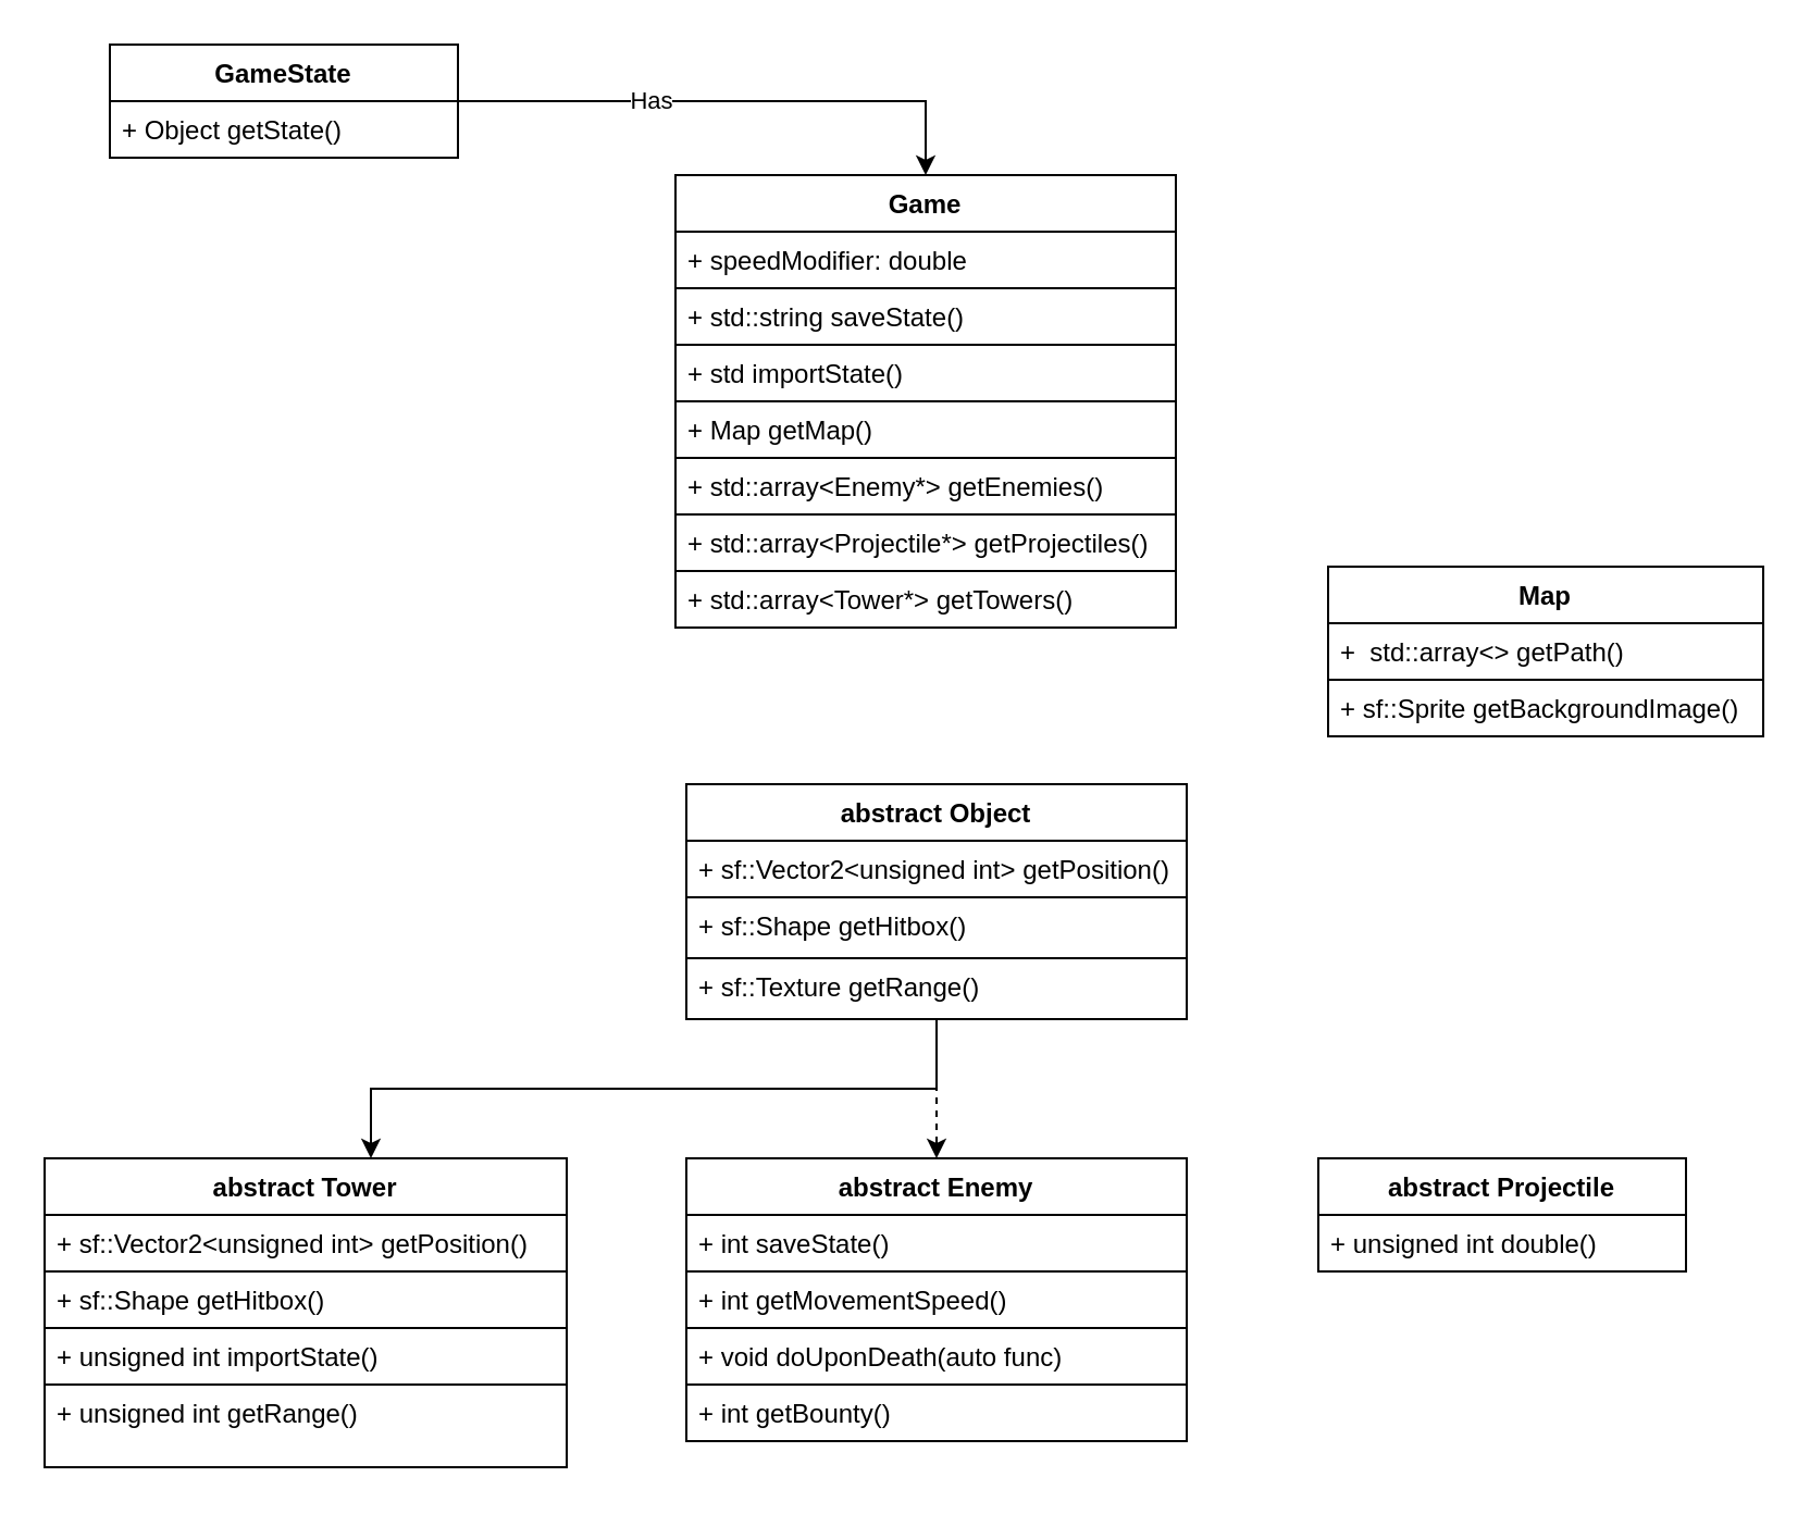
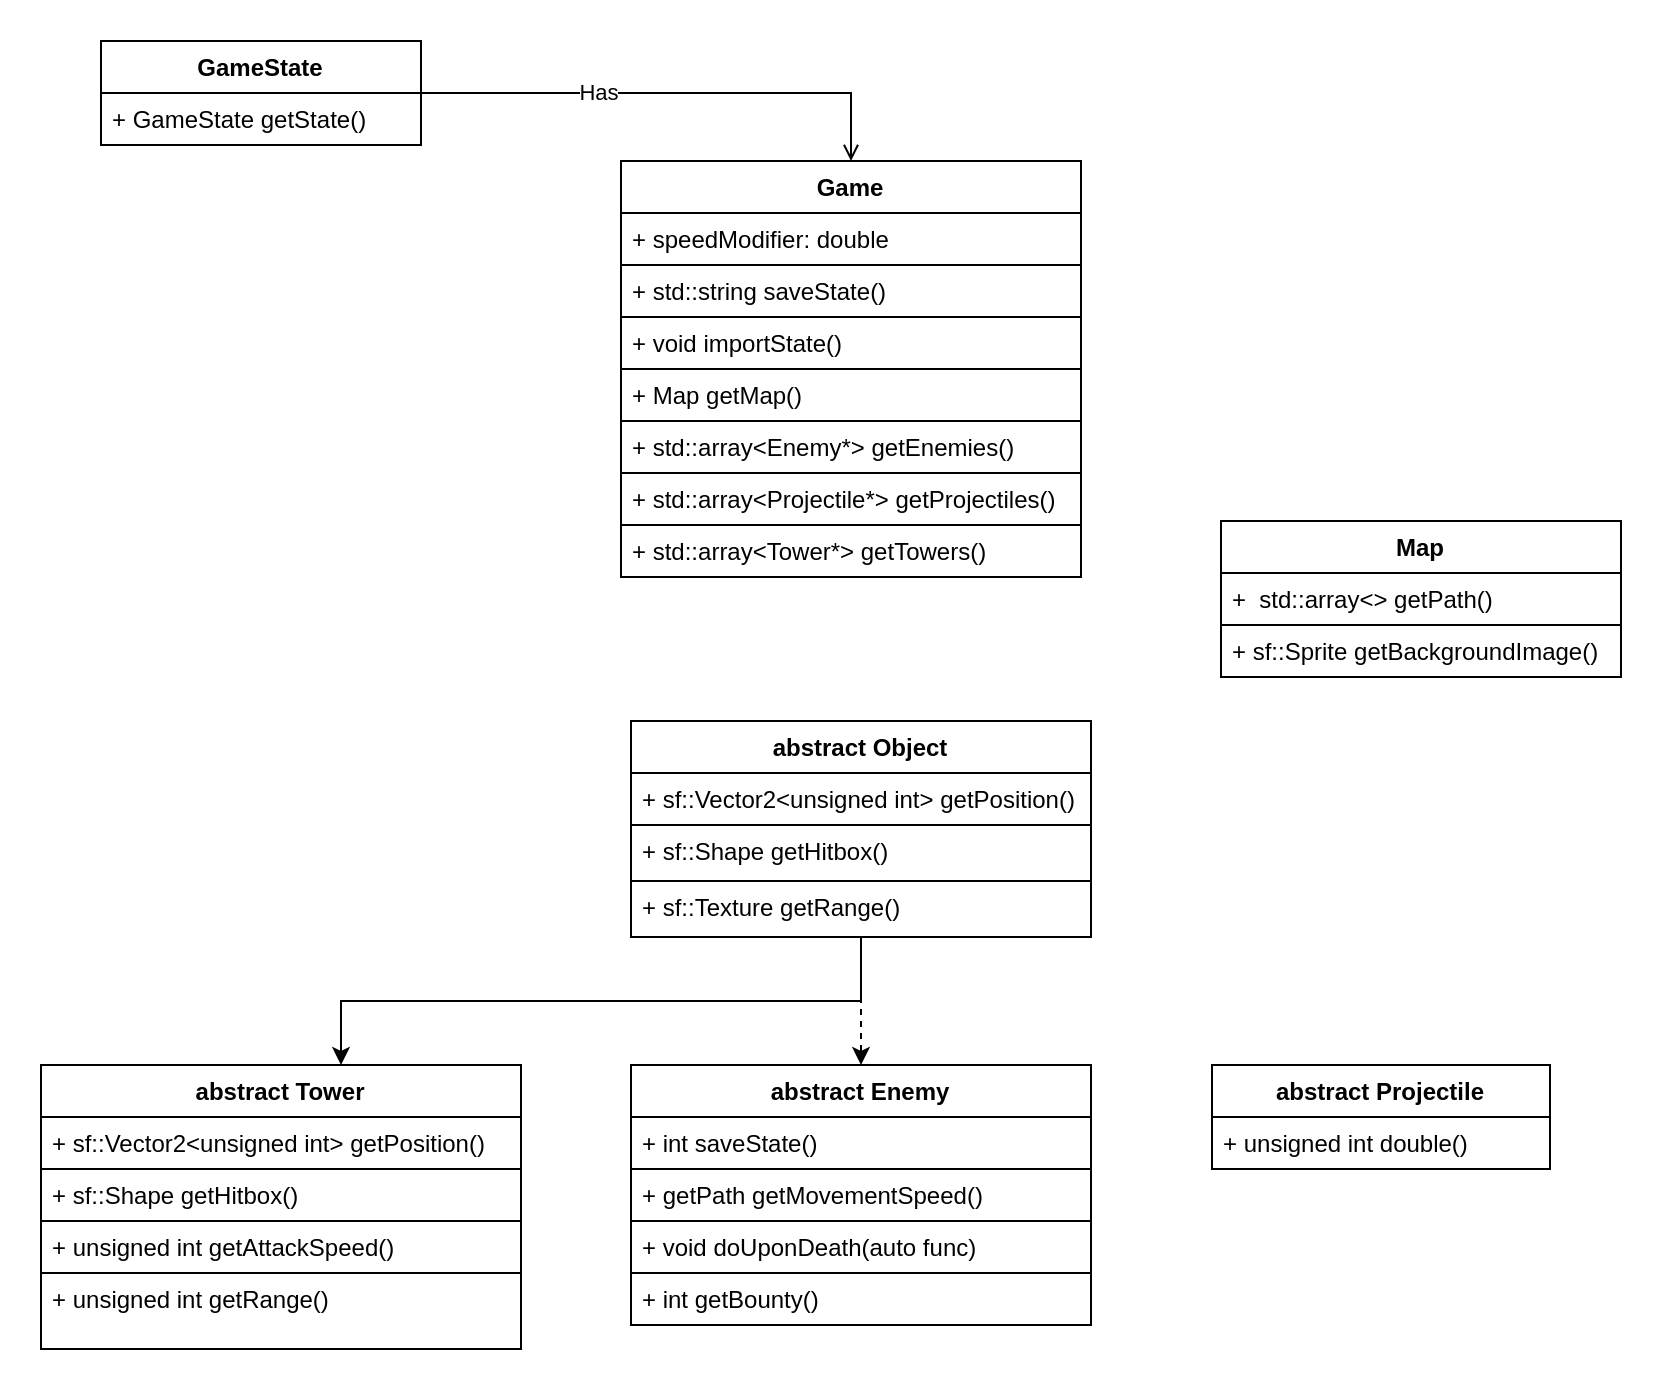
- <mxCell id="34" value="+ Object getState()" style="text;strokeColor=default;fillColor=default;align=left;verticalAlign=top;spacingLeft=4;spacingRight=4;overflow=hidden;rotatable=0;points=[[0,0.5],[1,0.5]];portConstraint=eastwest;fontColor=default;" vertex="1" parent="33"><mxGeometry y="26" width="160" height="26" as="geometry" /></mxCell>
+ <mxCell id="34" value="+ GameState getState()" style="text;strokeColor=default;fillColor=default;align=left;verticalAlign=top;spacingLeft=4;spacingRight=4;overflow=hidden;rotatable=0;points=[[0,0.5],[1,0.5]];portConstraint=eastwest;fontColor=default;" vertex="1" parent="33"><mxGeometry y="26" width="160" height="26" as="geometry" /></mxCell>
- <mxCell id="31" value="" style="edgeStyle=orthogonalEdgeStyle;rounded=0;orthogonalLoop=1;jettySize=auto;html=1;labelBackgroundColor=default;fontColor=default;strokeColor=default;fillColor=default;entryX=0.5;entryY=0;entryDx=0;entryDy=0;" edge="1" parent="1" source="33" target="7"><mxGeometry relative="1" as="geometry" /></mxCell>
+ <mxCell id="31" value="" style="edgeStyle=orthogonalEdgeStyle;rounded=0;orthogonalLoop=1;jettySize=auto;html=1;labelBackgroundColor=default;fontColor=default;strokeColor=default;fillColor=default;entryX=0.5;entryY=0;entryDx=0;entryDy=0;endArrow=open;" edge="1" parent="1" source="33" target="7"><mxGeometry relative="1" as="geometry" /></mxCell>
- <mxCell id="10" value="+ std importState()" style="text;strokeColor=default;fillColor=default;align=left;verticalAlign=top;spacingLeft=4;spacingRight=4;overflow=hidden;rotatable=0;points=[[0,0.5],[1,0.5]];portConstraint=eastwest;fontColor=default;" vertex="1" parent="7"><mxGeometry y="78" width="230" height="26" as="geometry" /></mxCell>
+ <mxCell id="10" value="+ void importState()" style="text;strokeColor=default;fillColor=default;align=left;verticalAlign=top;spacingLeft=4;spacingRight=4;overflow=hidden;rotatable=0;points=[[0,0.5],[1,0.5]];portConstraint=eastwest;fontColor=default;" vertex="1" parent="7"><mxGeometry y="78" width="230" height="26" as="geometry" /></mxCell>
- <mxCell id="25" value="+ int getMovementSpeed()" style="text;strokeColor=default;fillColor=default;align=left;verticalAlign=top;spacingLeft=4;spacingRight=4;overflow=hidden;rotatable=0;points=[[0,0.5],[1,0.5]];portConstraint=eastwest;fontColor=default;" vertex="1" parent="23"><mxGeometry y="52" width="230" height="26" as="geometry" /></mxCell>
+ <mxCell id="25" value="+ getPath getMovementSpeed()" style="text;strokeColor=default;fillColor=default;align=left;verticalAlign=top;spacingLeft=4;spacingRight=4;overflow=hidden;rotatable=0;points=[[0,0.5],[1,0.5]];portConstraint=eastwest;fontColor=default;" vertex="1" parent="23"><mxGeometry y="52" width="230" height="26" as="geometry" /></mxCell>
- <mxCell id="5" value="+ unsigned int importState()" style="text;strokeColor=default;fillColor=default;align=left;verticalAlign=top;spacingLeft=4;spacingRight=4;overflow=hidden;rotatable=0;points=[[0,0.5],[1,0.5]];portConstraint=eastwest;fontColor=default;" vertex="1" parent="2"><mxGeometry y="78" width="240" height="26" as="geometry" /></mxCell>
+ <mxCell id="5" value="+ unsigned int getAttackSpeed()" style="text;strokeColor=default;fillColor=default;align=left;verticalAlign=top;spacingLeft=4;spacingRight=4;overflow=hidden;rotatable=0;points=[[0,0.5],[1,0.5]];portConstraint=eastwest;fontColor=default;" vertex="1" parent="2"><mxGeometry y="78" width="240" height="26" as="geometry" /></mxCell>
